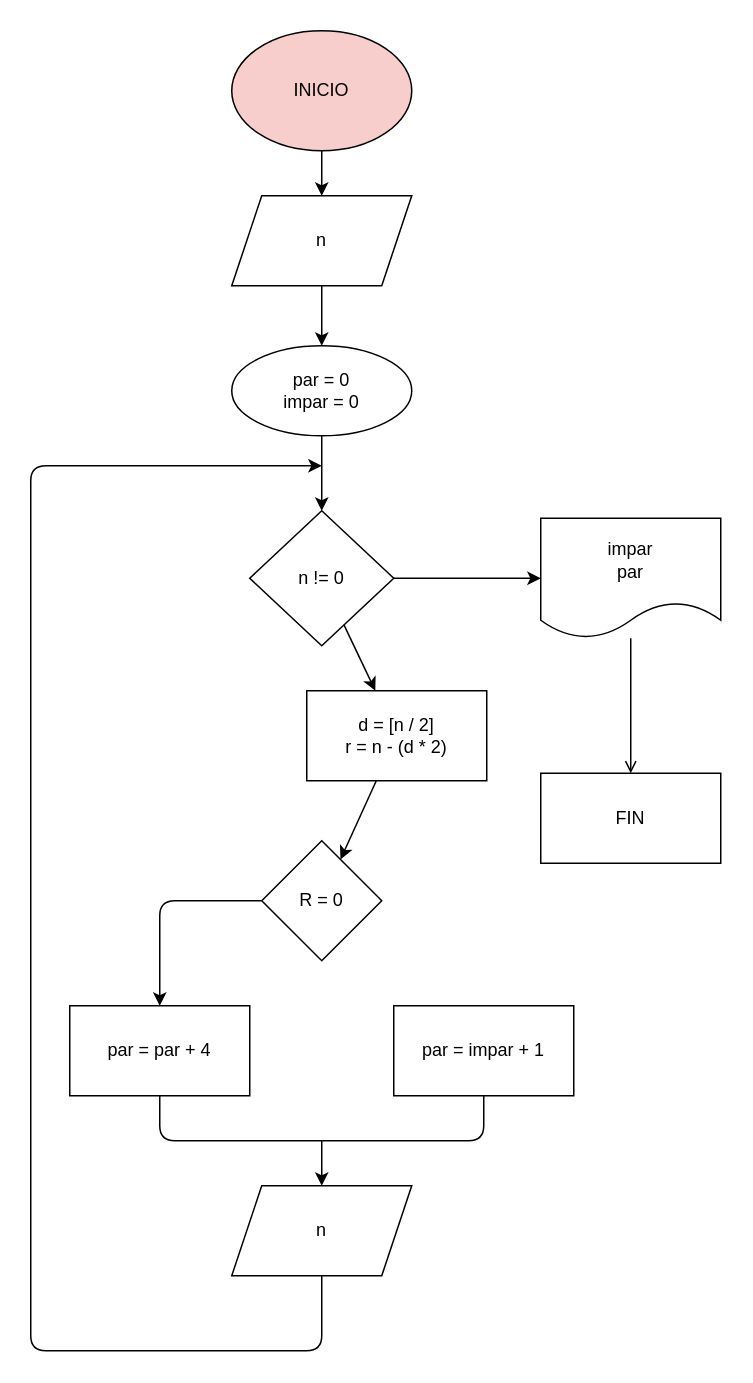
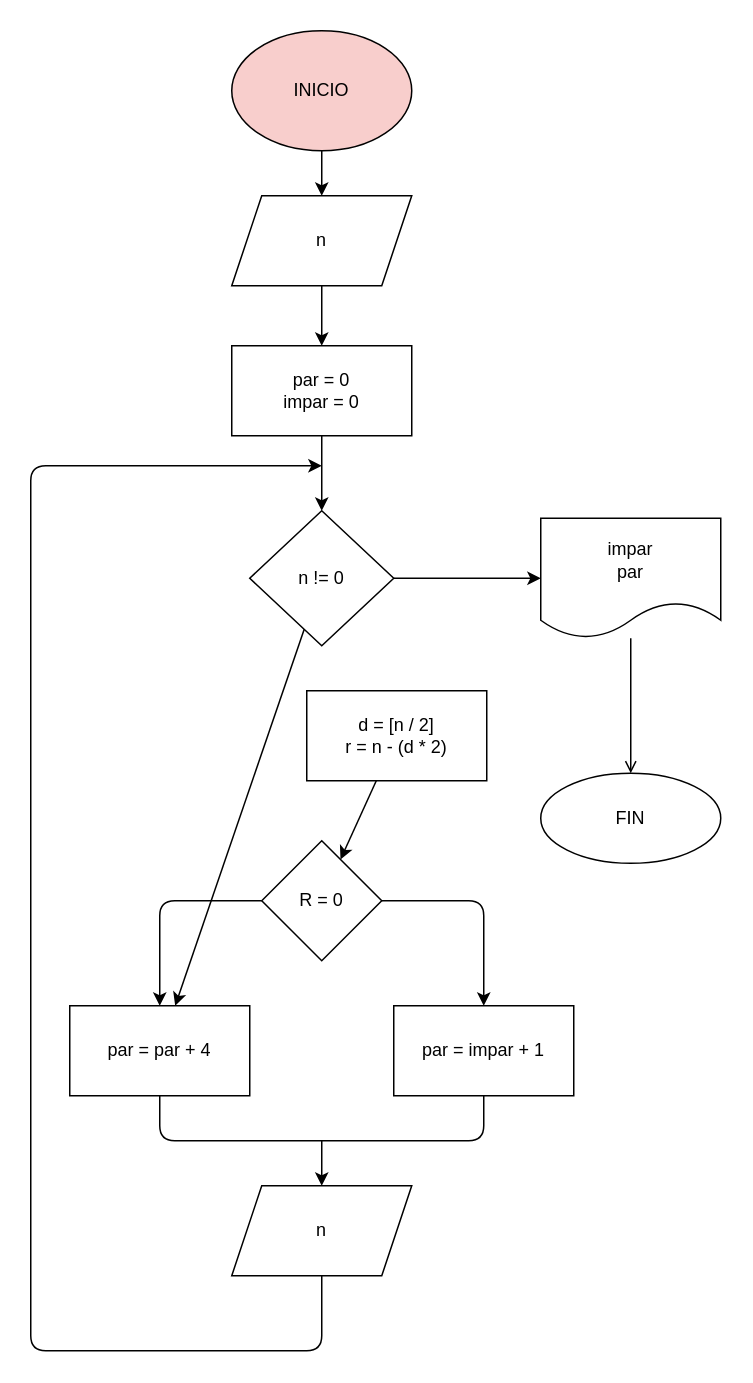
- <mxCell id="7" value="par = 0&lt;br&gt;impar = 0" style="ellipse;whiteSpace=wrap;html=1;" vertex="1" parent="1"><mxGeometry x="154" y="230" width="120" height="60" as="geometry" /></mxCell>
+ <mxCell id="7" value="par = 0&lt;br&gt;impar = 0" style="whiteSpace=wrap;html=1;" vertex="1" parent="1"><mxGeometry x="154" y="230" width="120" height="60" as="geometry" /></mxCell>
- <mxCell id="8" value="" style="edgeStyle=none;html=1;" edge="1" parent="1" source="10" target="12"><mxGeometry relative="1" as="geometry" /></mxCell>
+ <mxCell id="8" value="" style="edgeStyle=none;html=1;" edge="1" parent="1" source="10" target="17"><mxGeometry relative="1" as="geometry" /></mxCell>
- <mxCell id="24" value="FIN" style="whiteSpace=wrap;html=1;rounded=0;" vertex="1" parent="1"><mxGeometry x="360" y="515" width="120" height="60" as="geometry" /></mxCell>
+ <mxCell id="24" value="FIN" style="ellipse;whiteSpace=wrap;html=1;" vertex="1" parent="1"><mxGeometry x="360" y="515" width="120" height="60" as="geometry" /></mxCell>
+ <mxCell id="13" value="" style="edgeStyle=none;html=1;" edge="1" parent="1" source="15" target="16"><mxGeometry relative="1" as="geometry"><Array as="points"><mxPoint x="322" y="600" /></Array></mxGeometry></mxCell>
